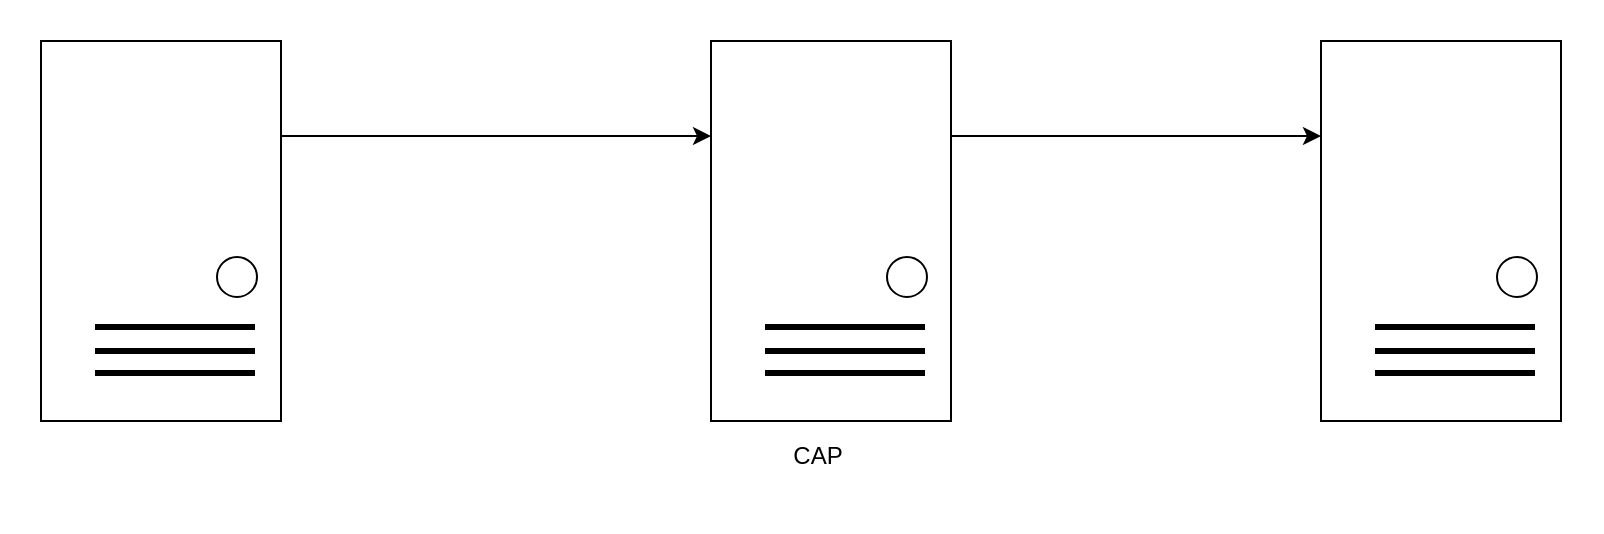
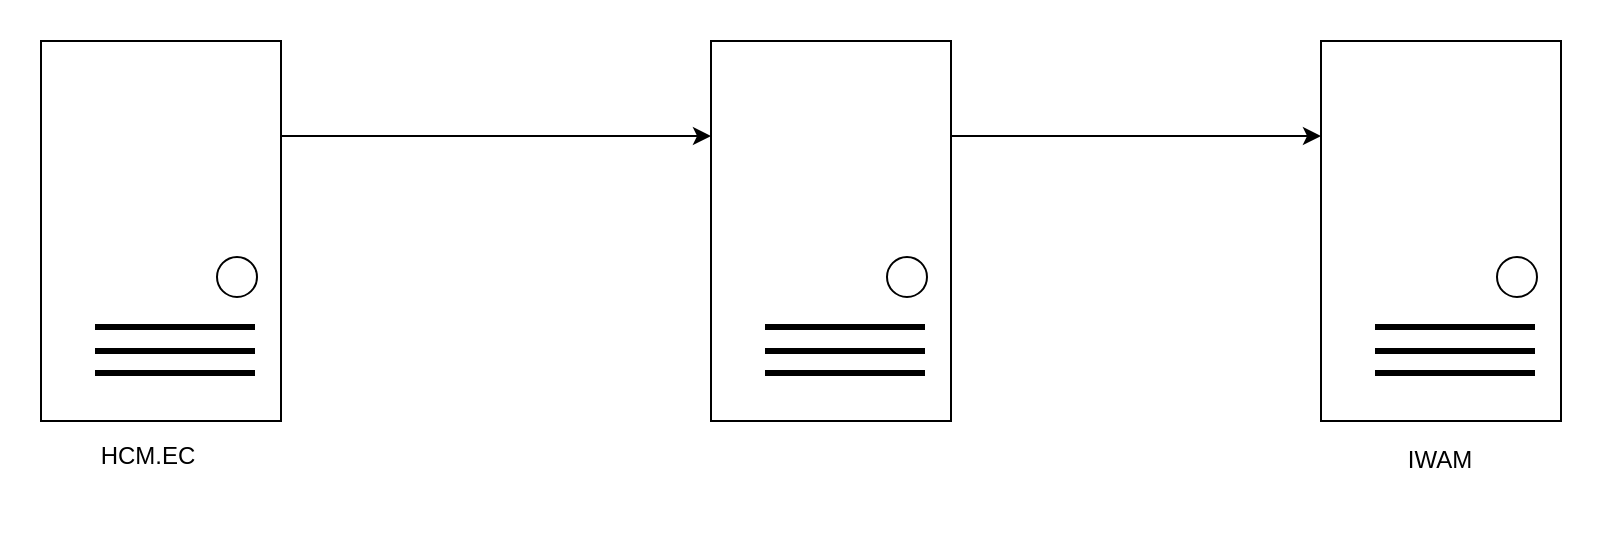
+ <mxCell id="5" value="HCM.EC" style="text;html=1;strokeColor=none;fillColor=none;align=center;verticalAlign=middle;whiteSpace=wrap;rounded=0;" vertex="1" parent="1"><mxGeometry x="44" y="213" width="60" height="30" as="geometry" /></mxCell>
- <mxCell id="12" value="CAP" style="text;html=1;strokeColor=none;fillColor=none;align=center;verticalAlign=middle;whiteSpace=wrap;rounded=0;" vertex="1" parent="1"><mxGeometry x="379" y="213" width="60" height="30" as="geometry" /></mxCell>
+ <mxCell id="18" value="IWAM" style="text;html=1;strokeColor=none;fillColor=none;align=center;verticalAlign=middle;whiteSpace=wrap;rounded=0;" vertex="1" parent="1"><mxGeometry x="690" y="215" width="60" height="30" as="geometry" /></mxCell>
